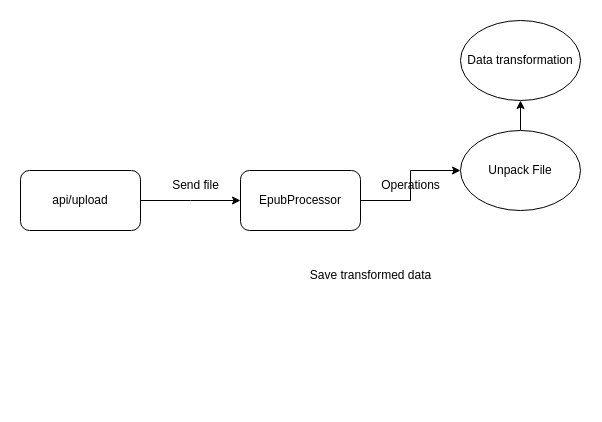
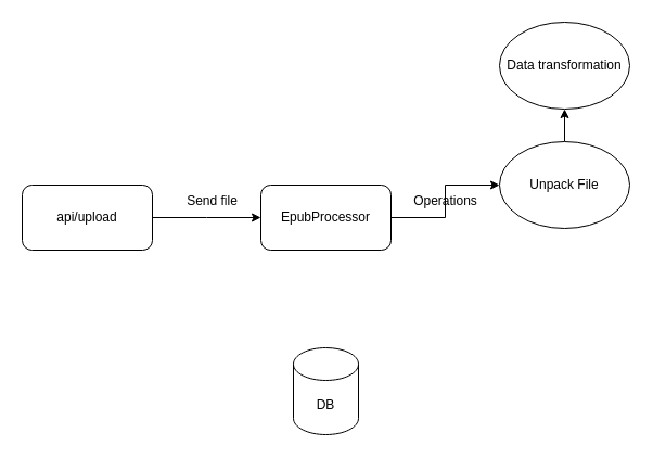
- <mxCell id="12" value="Save transformed data" style="text;html=1;align=center;verticalAlign=middle;resizable=0;points=[];autosize=1;strokeColor=none;fillColor=none;" vertex="1" parent="1"><mxGeometry x="300" y="260" width="140" height="30" as="geometry" /></mxCell>
+ <mxCell id="7" value="DB" style="shape=cylinder3;whiteSpace=wrap;html=1;boundedLbl=1;backgroundOutline=1;size=15;" vertex="1" parent="1"><mxGeometry x="270" y="320" width="60" height="80" as="geometry" /></mxCell>
